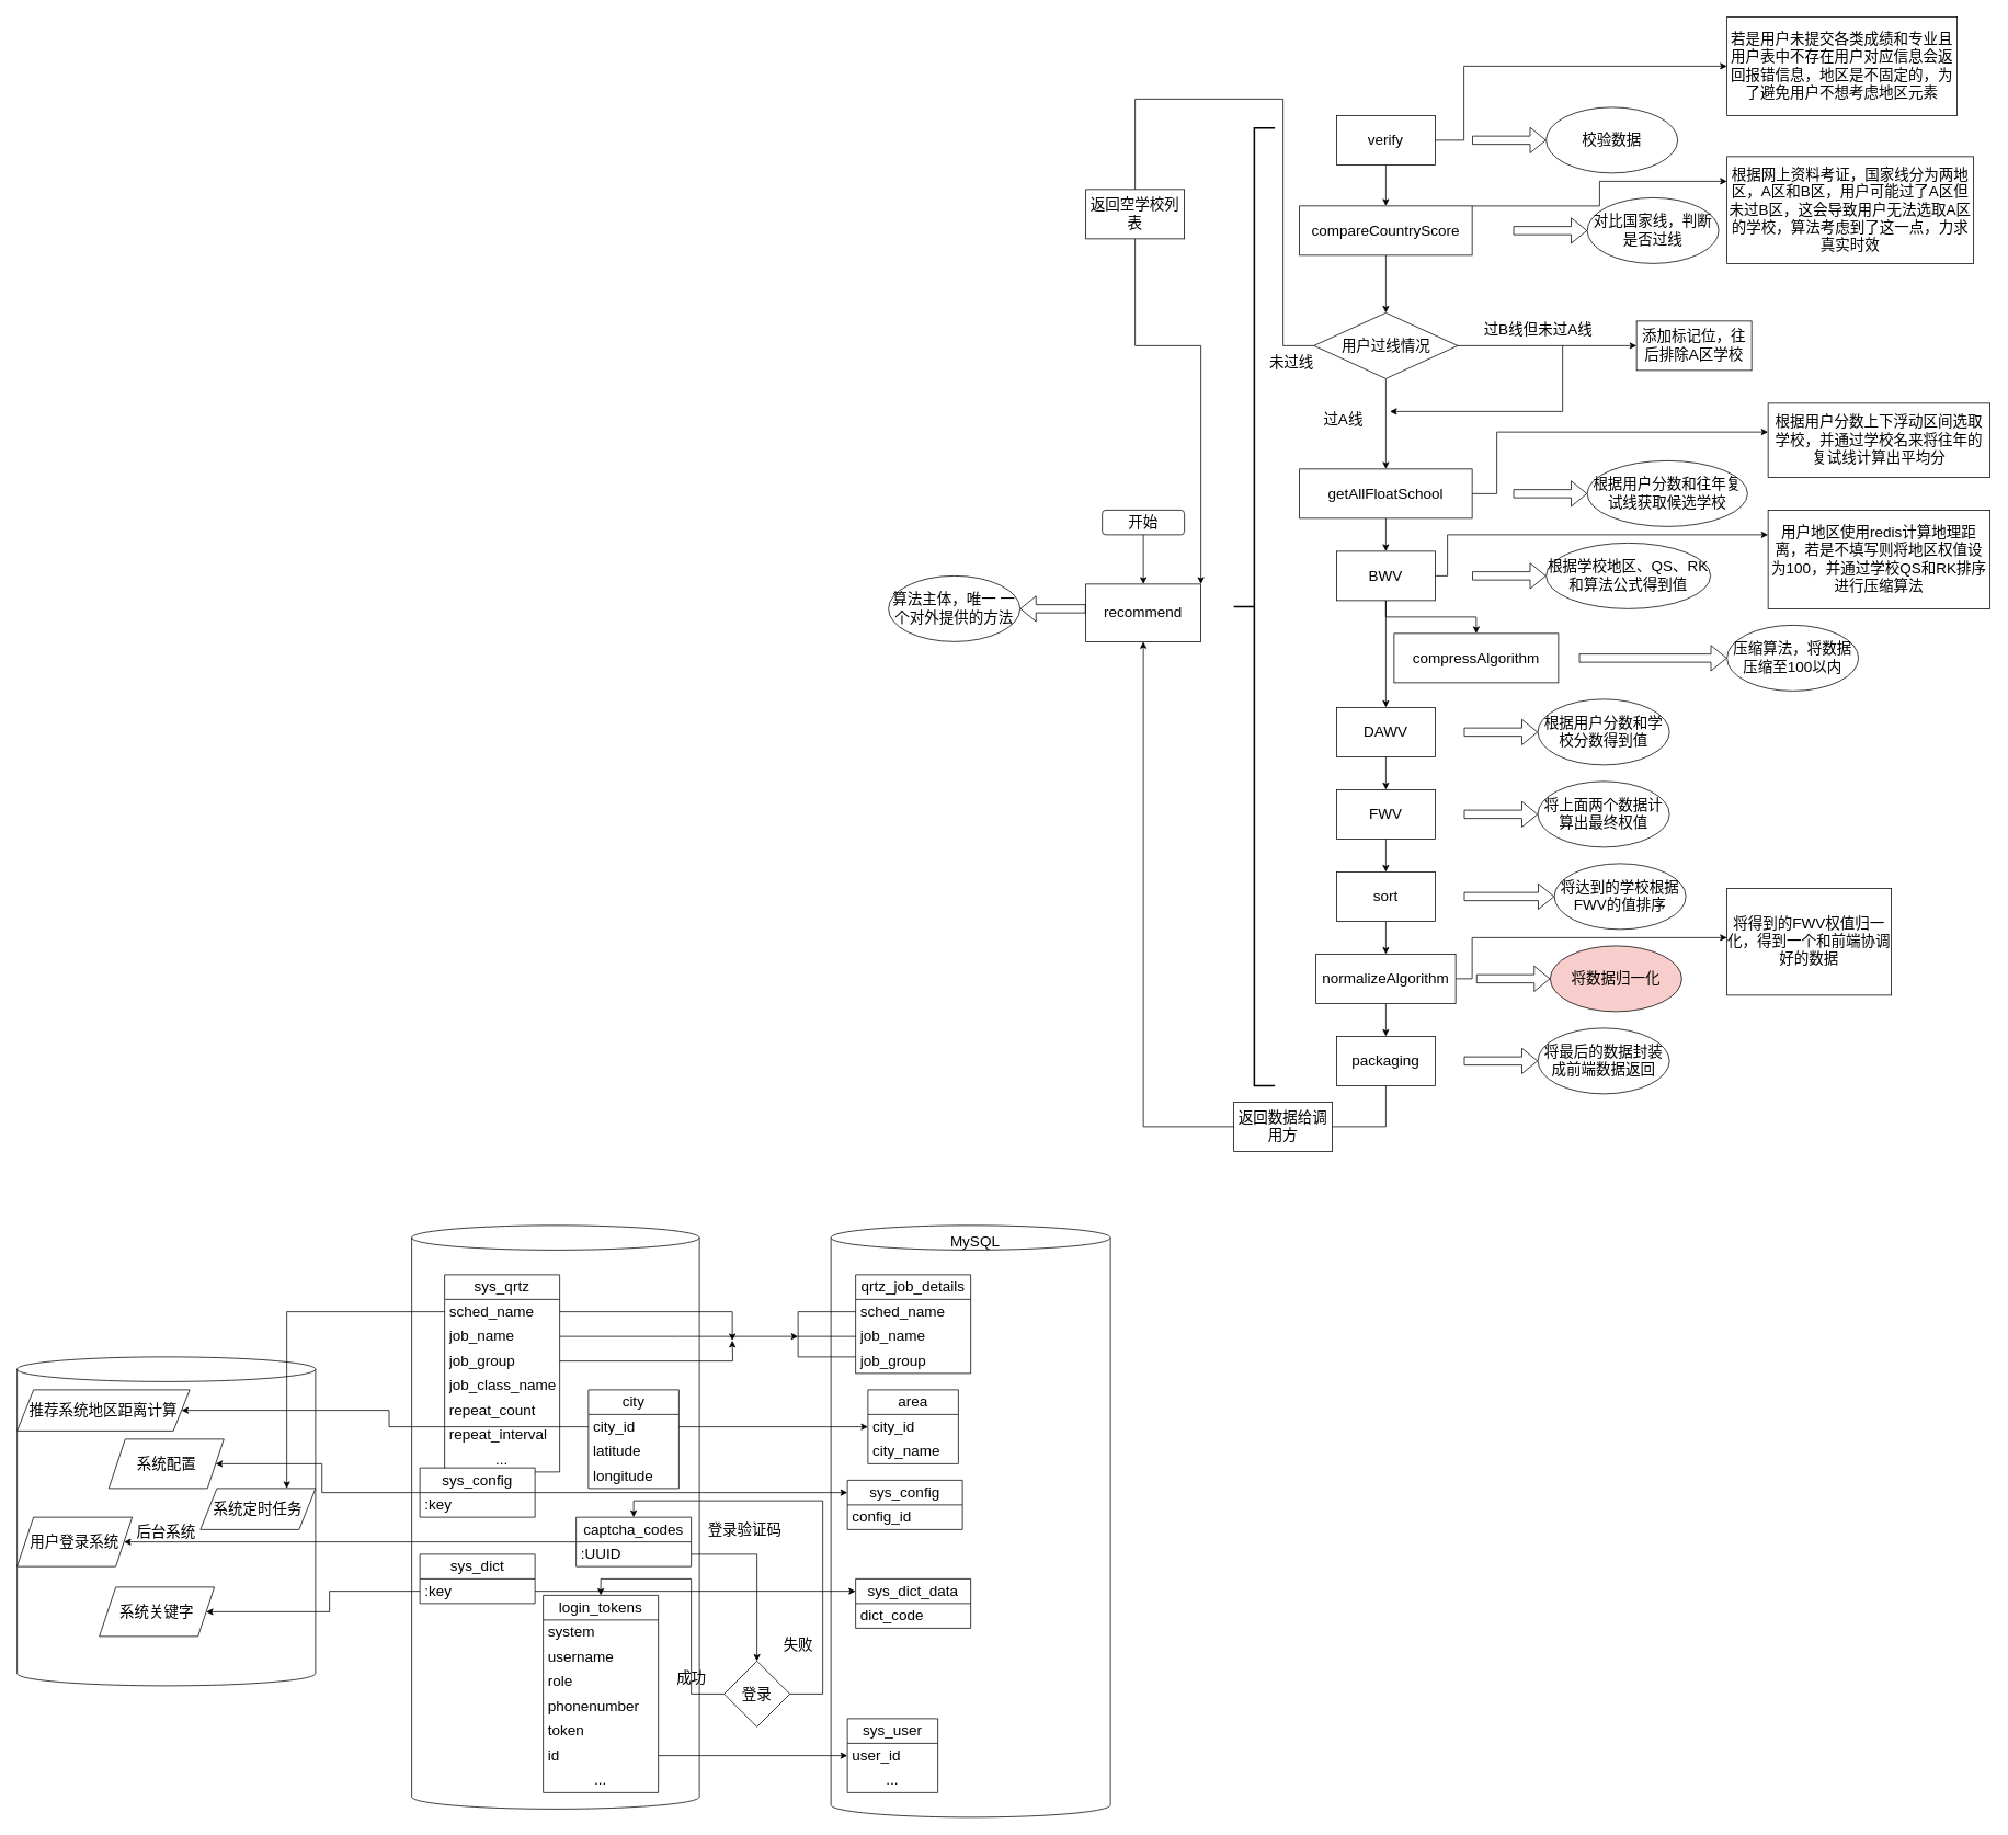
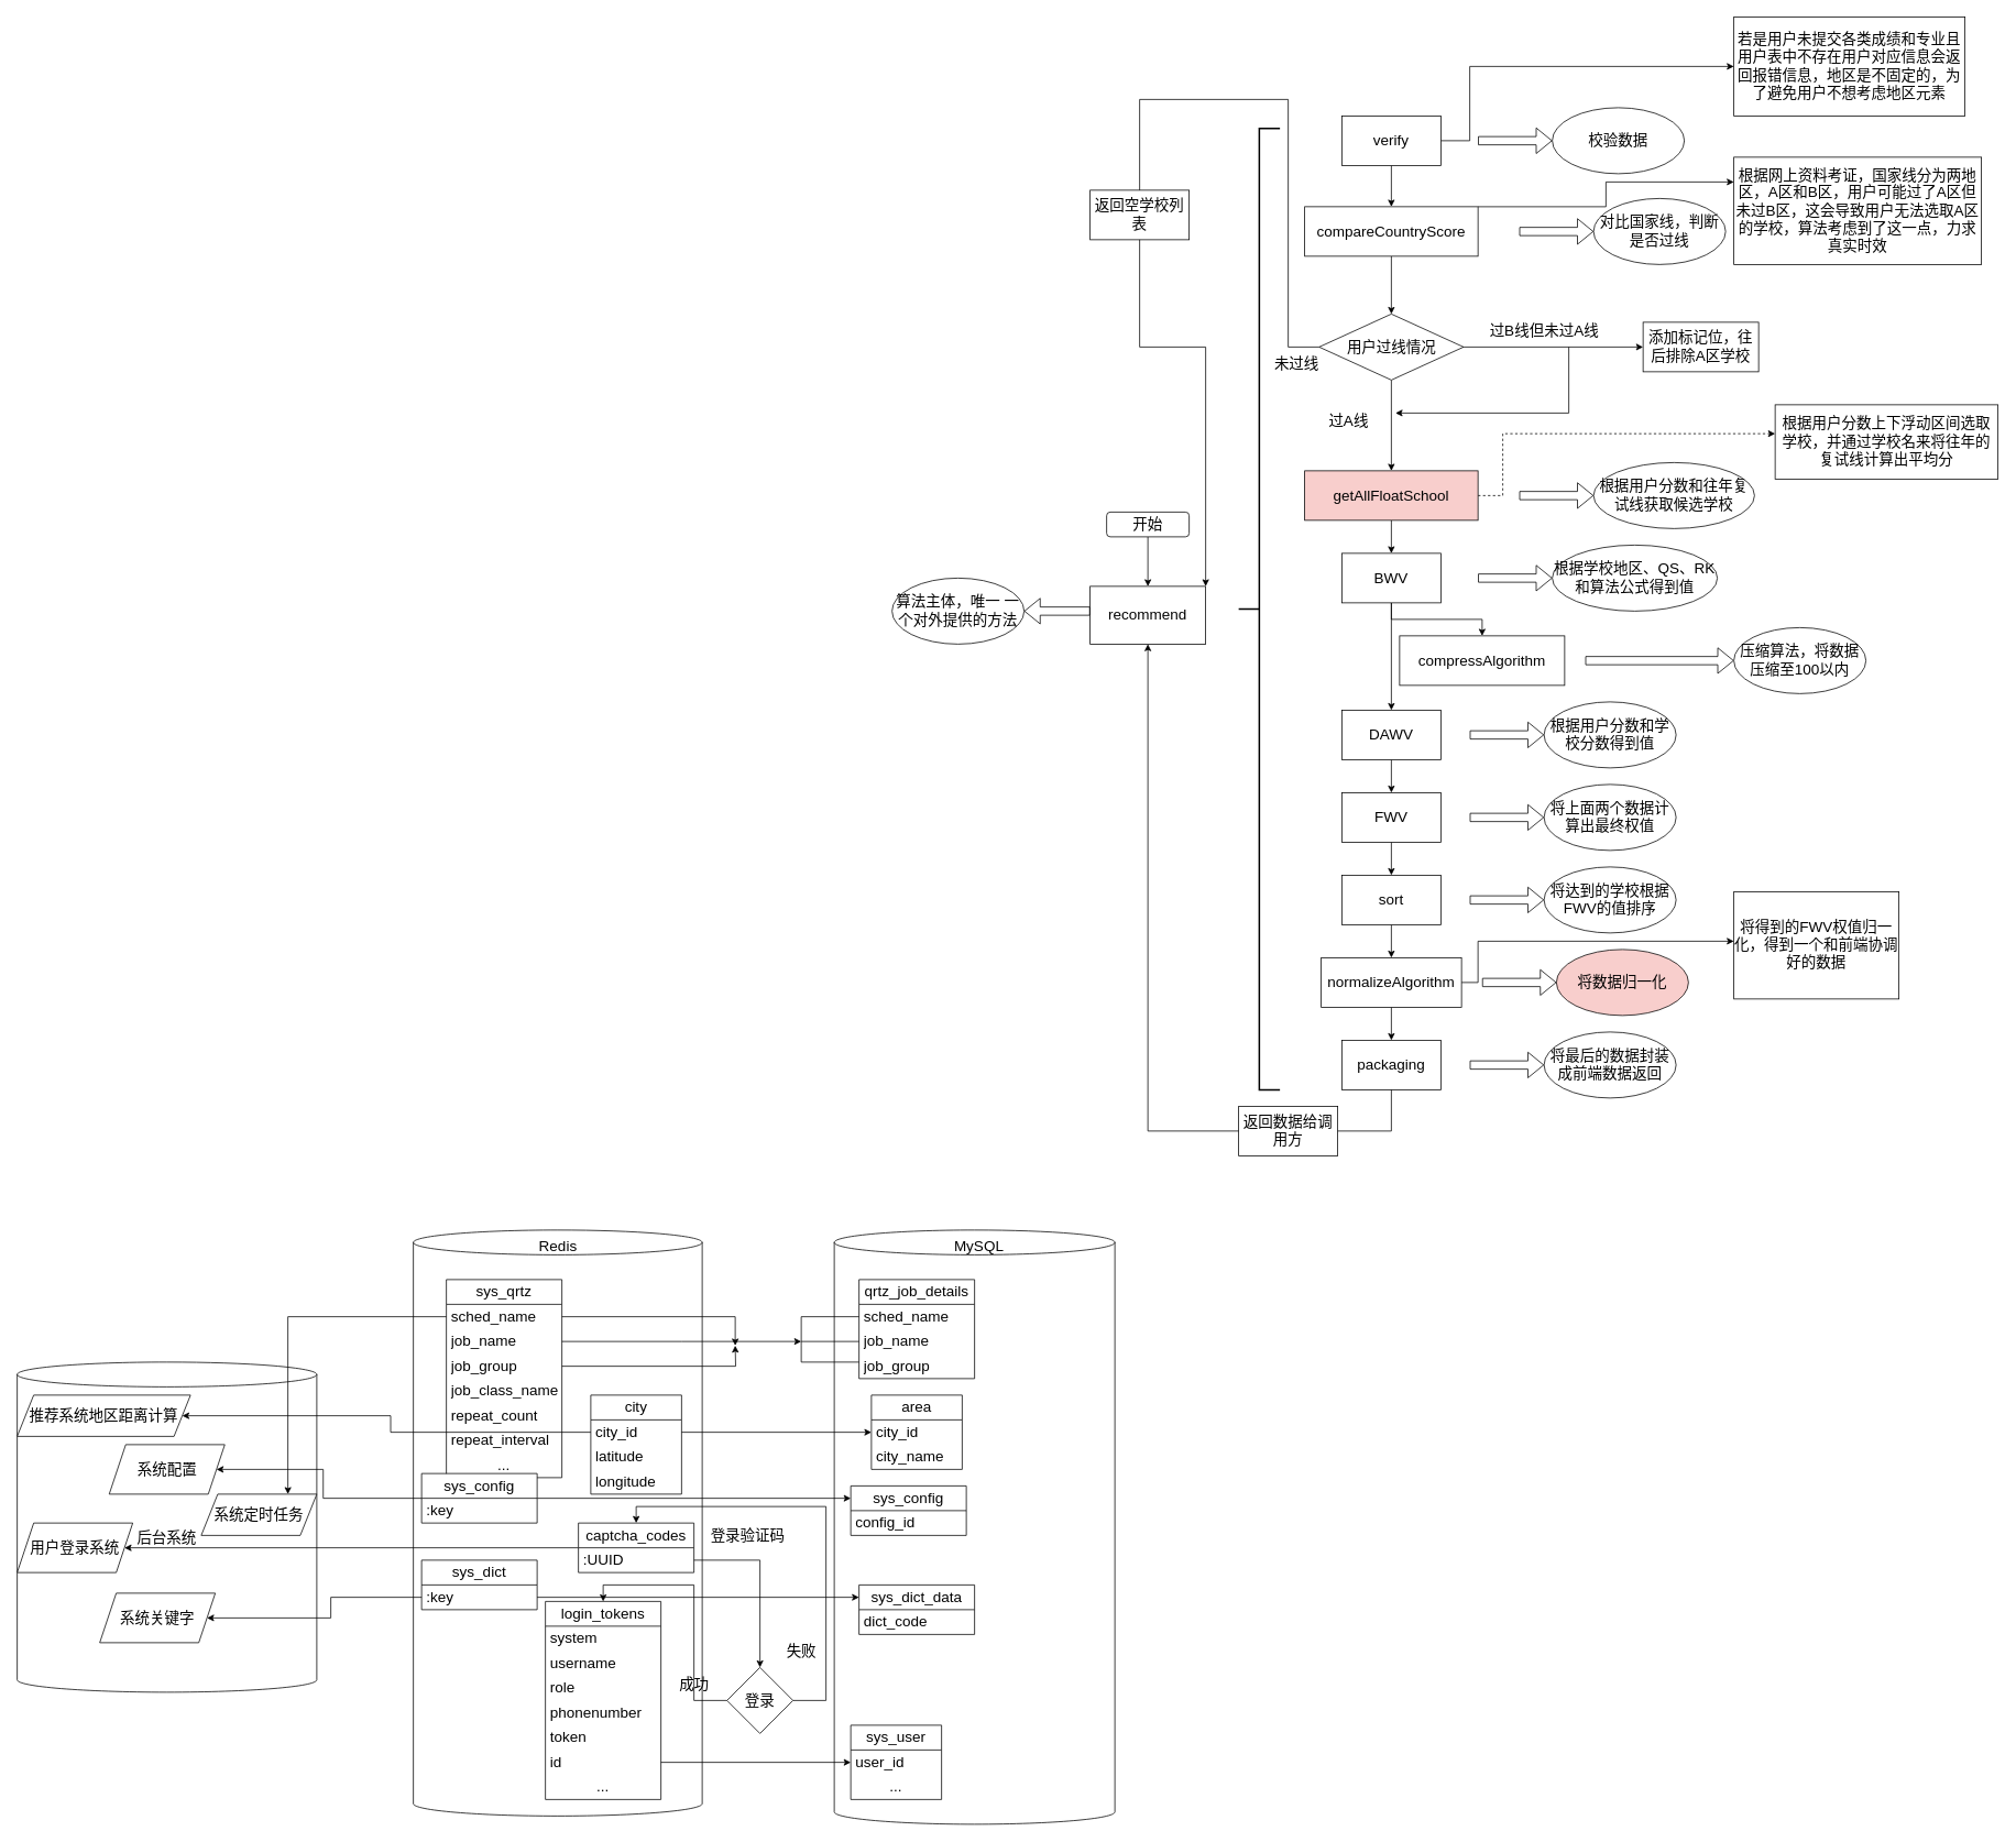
- <mxCell id="20" value="" style="edgeStyle=orthogonalEdgeStyle;rounded=0;orthogonalLoop=1;jettySize=auto;html=1;" parent="1" source="21" target="55" edge="1"><mxGeometry relative="1" as="geometry"><Array as="points"><mxPoint x="1820" y="600" /><mxPoint x="1820" y="525" /></Array></mxGeometry></mxCell>
+ <mxCell id="20" value="" style="edgeStyle=orthogonalEdgeStyle;rounded=0;orthogonalLoop=1;jettySize=auto;html=1;dashed=1;" parent="1" source="21" target="55" edge="1"><mxGeometry relative="1" as="geometry"><Array as="points"><mxPoint x="1820" y="600" /><mxPoint x="1820" y="525" /></Array></mxGeometry></mxCell>
- <mxCell id="21" value="getAllFloatSchool" style="rounded=0;whiteSpace=wrap;html=1;fontSize=18;" parent="1" vertex="1"><mxGeometry x="1580" y="570" width="210" height="60" as="geometry" /></mxCell>
+ <mxCell id="21" value="getAllFloatSchool" style="rounded=0;whiteSpace=wrap;html=1;fontSize=18;fillColor=#f8cecc;" parent="1" vertex="1"><mxGeometry x="1580" y="570" width="210" height="60" as="geometry" /></mxCell>
- <mxCell id="68" value="用户地区使用redis计算地理距离，若是不填写则将地区权值设为100，并通过学校QS和RK排序进行压缩算法" style="whiteSpace=wrap;html=1;fontSize=18;rounded=0;" parent="1" vertex="1"><mxGeometry x="2150" y="620" width="270" height="120" as="geometry" /></mxCell>
- <mxCell id="26" value="" style="edgeStyle=orthogonalEdgeStyle;rounded=0;orthogonalLoop=1;jettySize=auto;html=1;fontSize=18;" parent="1" source="27" target="68" edge="1"><mxGeometry relative="1" as="geometry"><Array as="points"><mxPoint x="1760" y="700" /><mxPoint x="1760" y="650" /></Array></mxGeometry></mxCell>
- <mxCell id="44" value="将达到的学校根据FWV的值排序" style="ellipse;whiteSpace=wrap;html=1;fontSize=18;" parent="1" vertex="1"><mxGeometry x="1890" y="1050" width="160" height="80" as="geometry" /></mxCell>
+ <mxCell id="44" value="将达到的学校根据FWV的值排序" style="ellipse;whiteSpace=wrap;html=1;fontSize=18;" parent="1" vertex="1"><mxGeometry x="1870" y="1050" width="160" height="80" as="geometry" /></mxCell>
+ <mxCell id="139" value="Redis" style="text;html=1;align=center;verticalAlign=middle;resizable=1;points=[];autosize=1;strokeColor=none;fillColor=none;fontSize=18;movable=1;rotatable=1;deletable=1;editable=1;connectable=1;" vertex="1" parent="1"><mxGeometry x="640" y="1490" width="70" height="40" as="geometry" /></mxCell>
